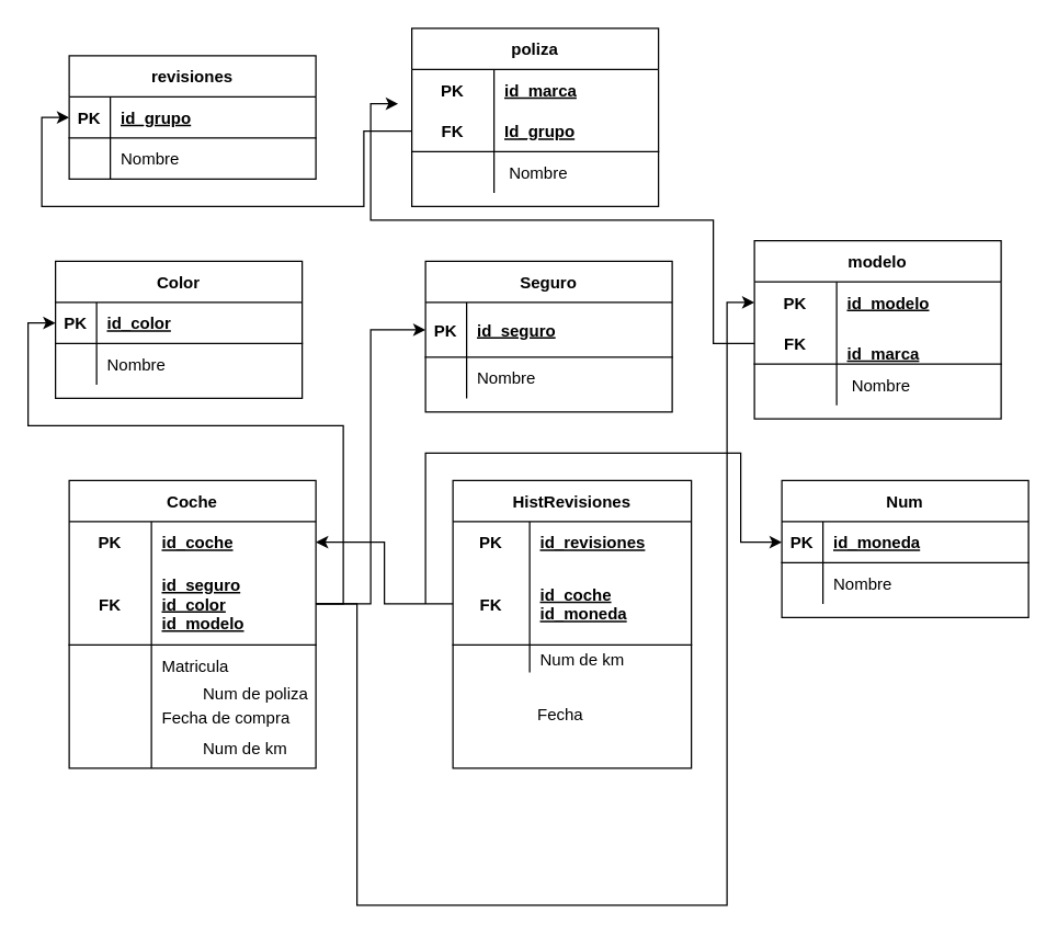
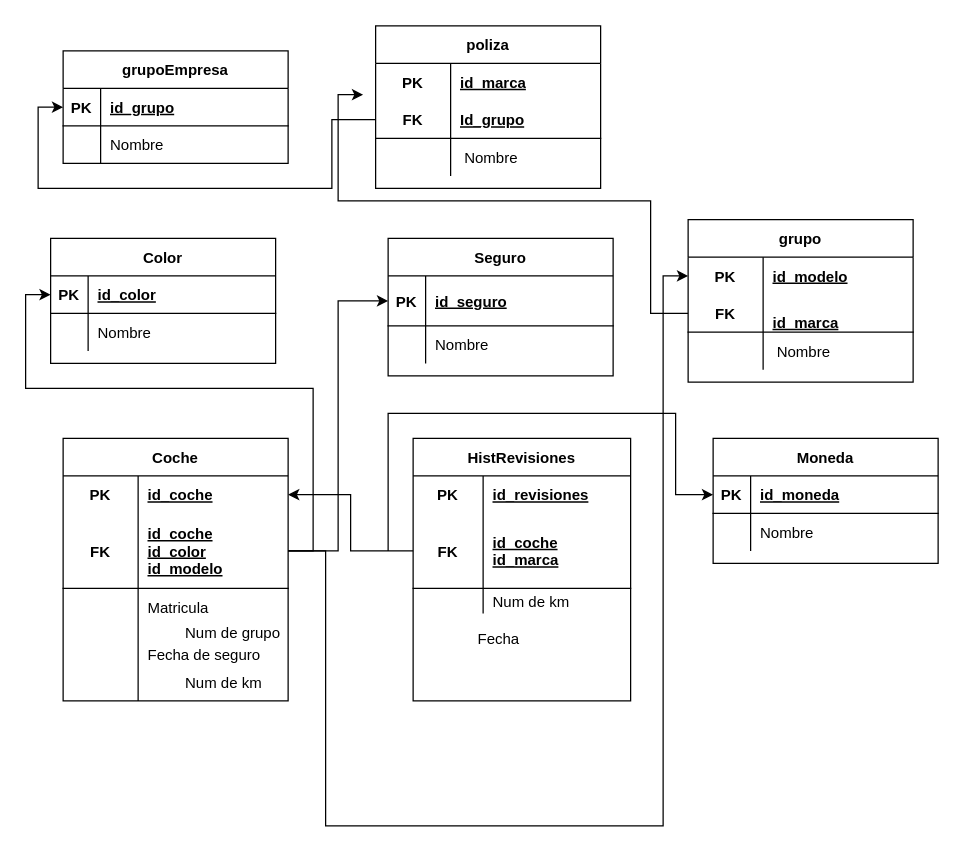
- <mxCell id="2" value="revisiones" style="shape=table;startSize=30;container=1;collapsible=1;childLayout=tableLayout;fixedRows=1;rowLines=0;fontStyle=1;align=center;resizeLast=1;strokeColor=default;" vertex="1" parent="1"><mxGeometry x="50" y="40" width="180" height="90" as="geometry" /></mxCell>
+ <mxCell id="2" value="grupoEmpresa" style="shape=table;startSize=30;container=1;collapsible=1;childLayout=tableLayout;fixedRows=1;rowLines=0;fontStyle=1;align=center;resizeLast=1;strokeColor=default;" vertex="1" parent="1"><mxGeometry x="50" y="40" width="180" height="90" as="geometry" /></mxCell>
- <mxCell id="9" value="modelo" style="shape=table;startSize=30;container=1;collapsible=1;childLayout=tableLayout;fixedRows=1;rowLines=0;fontStyle=1;align=center;resizeLast=1;strokeColor=default;" vertex="1" parent="1"><mxGeometry x="550" y="175" width="180" height="130" as="geometry" /></mxCell>
+ <mxCell id="9" value="grupo" style="shape=table;startSize=30;container=1;collapsible=1;childLayout=tableLayout;fixedRows=1;rowLines=0;fontStyle=1;align=center;resizeLast=1;strokeColor=default;" vertex="1" parent="1"><mxGeometry x="550" y="175" width="180" height="130" as="geometry" /></mxCell>
- <mxCell id="59" value="Num" style="shape=table;startSize=30;container=1;collapsible=1;childLayout=tableLayout;fixedRows=1;rowLines=0;fontStyle=1;align=center;resizeLast=1;strokeColor=default;" vertex="1" parent="1"><mxGeometry x="570" y="350" width="180" height="100" as="geometry" /></mxCell>
+ <mxCell id="59" value="Moneda" style="shape=table;startSize=30;container=1;collapsible=1;childLayout=tableLayout;fixedRows=1;rowLines=0;fontStyle=1;align=center;resizeLast=1;strokeColor=default;" vertex="1" parent="1"><mxGeometry x="570" y="350" width="180" height="100" as="geometry" /></mxCell>
- <mxCell id="39" value="id_seguro&#10;id_color&#10;id_modelo" style="shape=partialRectangle;connectable=0;fillColor=none;top=0;left=0;bottom=0;right=0;align=left;spacingLeft=6;fontStyle=5;overflow=hidden;strokeColor=default;" vertex="1" parent="37"><mxGeometry x="60" width="120" height="60" as="geometry"><mxRectangle width="120" height="60" as="alternateBounds" /></mxGeometry></mxCell>
+ <mxCell id="39" value="id_coche&#10;id_color&#10;id_modelo" style="shape=partialRectangle;connectable=0;fillColor=none;top=0;left=0;bottom=0;right=0;align=left;spacingLeft=6;fontStyle=5;overflow=hidden;strokeColor=default;" vertex="1" parent="37"><mxGeometry x="60" width="120" height="60" as="geometry"><mxRectangle width="120" height="60" as="alternateBounds" /></mxGeometry></mxCell>
- <mxCell id="54" value="id_coche&#10;id_moneda" style="shape=partialRectangle;connectable=0;fillColor=none;top=0;left=0;bottom=0;right=0;align=left;spacingLeft=6;fontStyle=5;overflow=hidden;strokeColor=default;" vertex="1" parent="52"><mxGeometry x="56" width="118" height="60" as="geometry"><mxRectangle width="118" height="60" as="alternateBounds" /></mxGeometry></mxCell>
+ <mxCell id="54" value="id_coche&#10;id_marca" style="shape=partialRectangle;connectable=0;fillColor=none;top=0;left=0;bottom=0;right=0;align=left;spacingLeft=6;fontStyle=5;overflow=hidden;strokeColor=default;" vertex="1" parent="52"><mxGeometry x="56" width="118" height="60" as="geometry"><mxRectangle width="118" height="60" as="alternateBounds" /></mxGeometry></mxCell>
- <mxCell id="46" value="Num de poliza" style="shape=partialRectangle;connectable=0;fillColor=none;top=0;left=0;bottom=0;right=0;align=left;spacingLeft=6;overflow=hidden;strokeColor=default;" vertex="1" parent="1"><mxGeometry x="140" y="490" width="120" height="30" as="geometry"><mxRectangle width="120" height="30" as="alternateBounds" /></mxGeometry></mxCell>
+ <mxCell id="46" value="Num de grupo" style="shape=partialRectangle;connectable=0;fillColor=none;top=0;left=0;bottom=0;right=0;align=left;spacingLeft=6;overflow=hidden;strokeColor=default;" vertex="1" parent="1"><mxGeometry x="140" y="490" width="120" height="30" as="geometry"><mxRectangle width="120" height="30" as="alternateBounds" /></mxGeometry></mxCell>
- <mxCell id="58" value="Fecha" style="shape=partialRectangle;connectable=0;fillColor=none;top=0;left=0;bottom=0;right=0;align=left;spacingLeft=6;overflow=hidden;strokeColor=default;" vertex="1" parent="1"><mxGeometry x="384" y="510" width="120" height="20" as="geometry"><mxRectangle width="120" height="20" as="alternateBounds" /></mxGeometry></mxCell>
+ <mxCell id="58" value="Fecha" style="shape=partialRectangle;connectable=0;fillColor=none;top=0;left=0;bottom=0;right=0;align=left;spacingLeft=6;overflow=hidden;strokeColor=default;" vertex="1" parent="1"><mxGeometry x="374" y="500" width="120" height="20" as="geometry"><mxRectangle width="120" height="20" as="alternateBounds" /></mxGeometry></mxCell>
- <mxCell id="45" value="Fecha de compra&#10;" style="shape=partialRectangle;connectable=0;fillColor=none;top=0;left=0;bottom=0;right=0;align=left;spacingLeft=6;overflow=hidden;strokeColor=default;" vertex="1" parent="43"><mxGeometry x="60" width="120" height="60" as="geometry"><mxRectangle width="120" height="60" as="alternateBounds" /></mxGeometry></mxCell>
+ <mxCell id="45" value="Fecha de seguro&#10;" style="shape=partialRectangle;connectable=0;fillColor=none;top=0;left=0;bottom=0;right=0;align=left;spacingLeft=6;overflow=hidden;strokeColor=default;" vertex="1" parent="43"><mxGeometry x="60" width="120" height="60" as="geometry"><mxRectangle width="120" height="60" as="alternateBounds" /></mxGeometry></mxCell>
